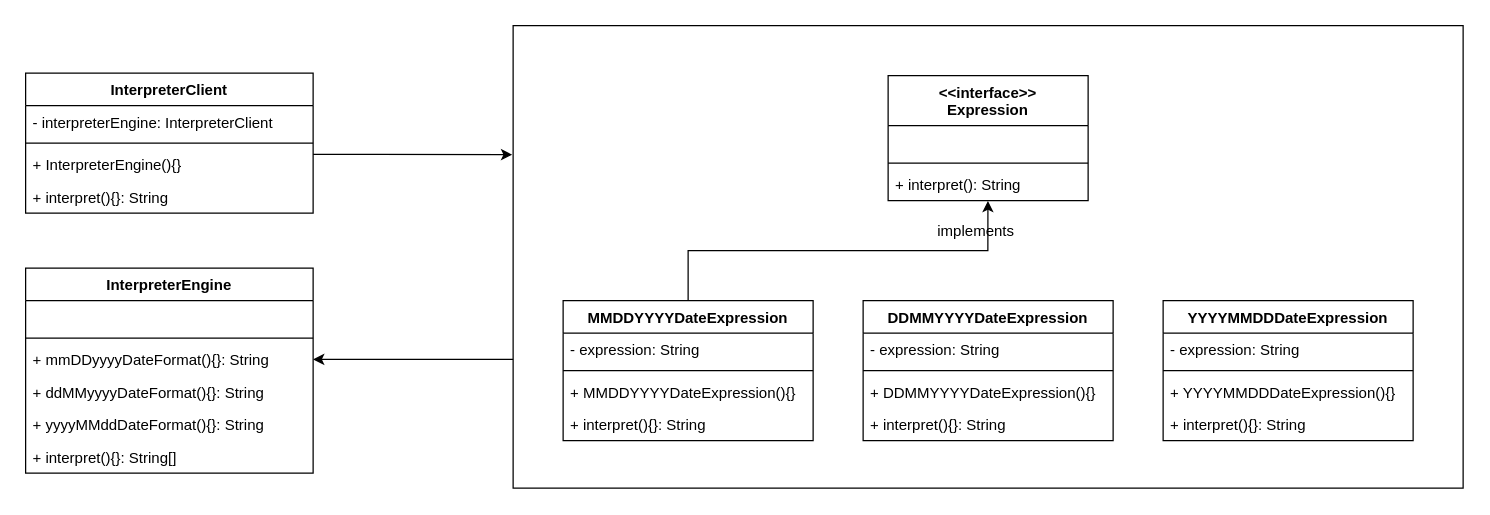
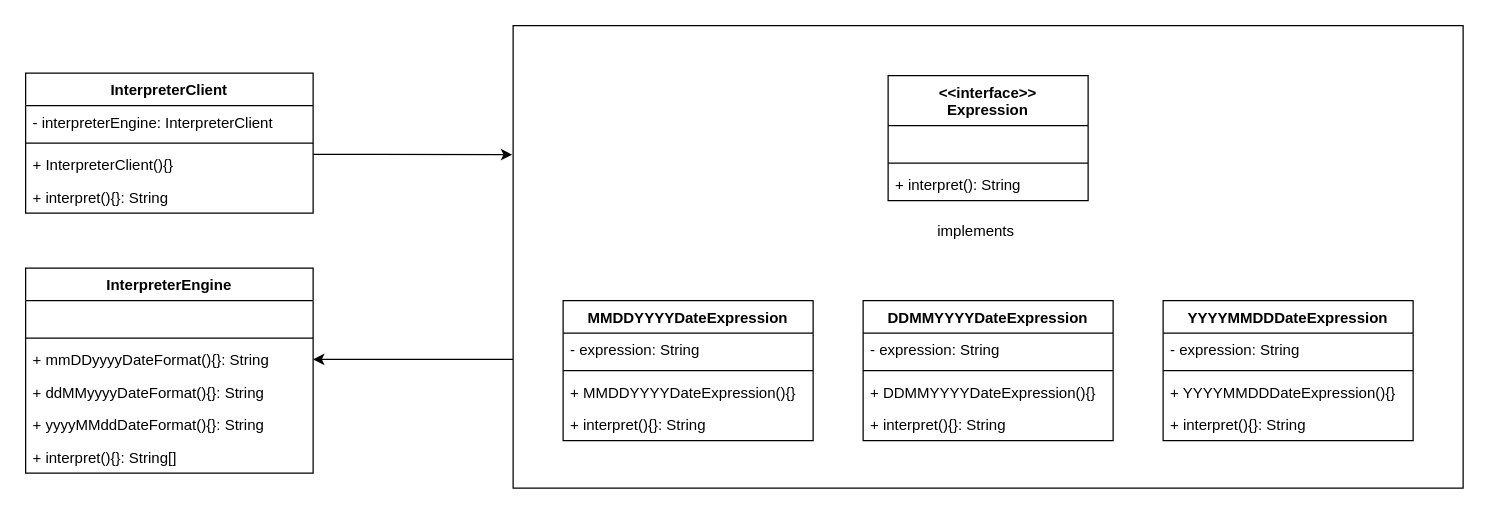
- <mxCell id="12" value="+ InterpreterEngine(){}" style="text;fillColor=none;align=left;verticalAlign=top;spacingLeft=4;spacingRight=4;overflow=hidden;rotatable=0;points=[[0,0.5],[1,0.5]];portConstraint=eastwest;" parent="9" vertex="1"><mxGeometry y="60" width="230" height="26" as="geometry" /></mxCell>
+ <mxCell id="12" value="+ InterpreterClient(){}" style="text;fillColor=none;align=left;verticalAlign=top;spacingLeft=4;spacingRight=4;overflow=hidden;rotatable=0;points=[[0,0.5],[1,0.5]];portConstraint=eastwest;" parent="9" vertex="1"><mxGeometry y="60" width="230" height="26" as="geometry" /></mxCell>
- <mxCell id="26" style="edgeStyle=orthogonalEdgeStyle;rounded=0;orthogonalLoop=1;jettySize=auto;html=1;entryX=0.499;entryY=1.01;entryDx=0;entryDy=0;entryPerimeter=0;fillColor=none;" parent="1" source="27" target="7" edge="1"><mxGeometry relative="1" as="geometry" /></mxCell>
